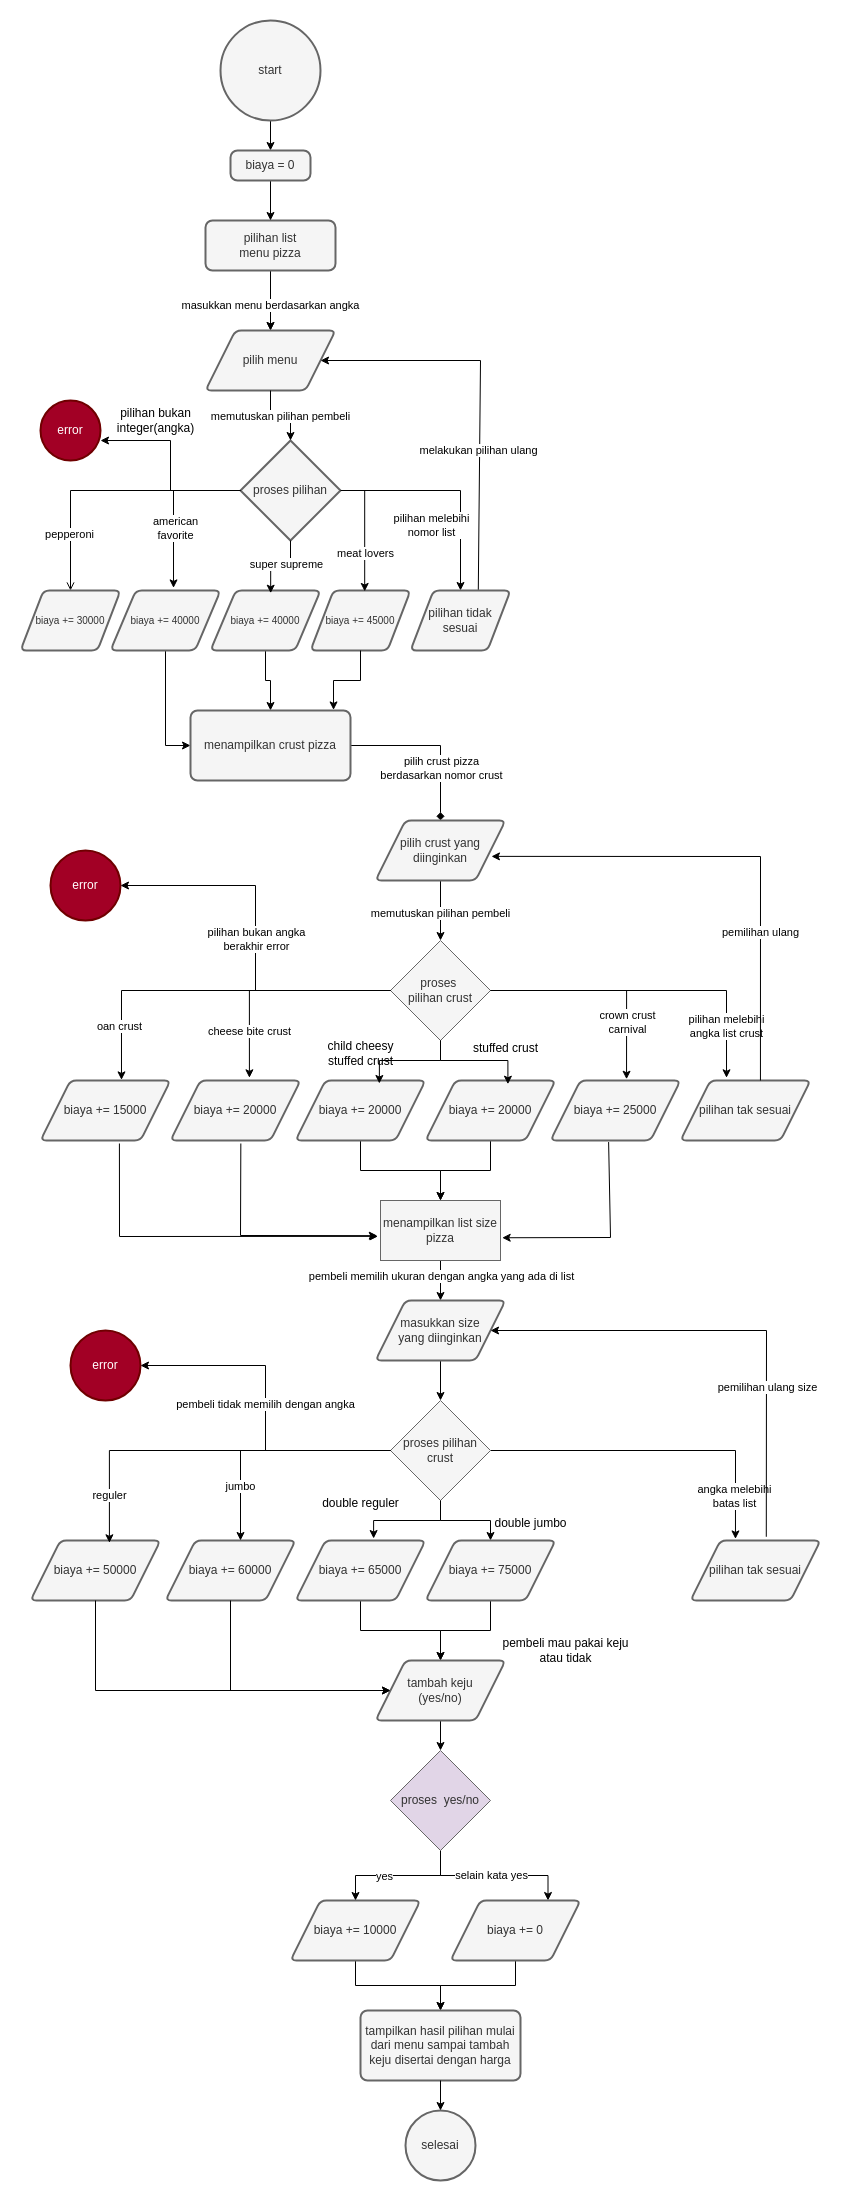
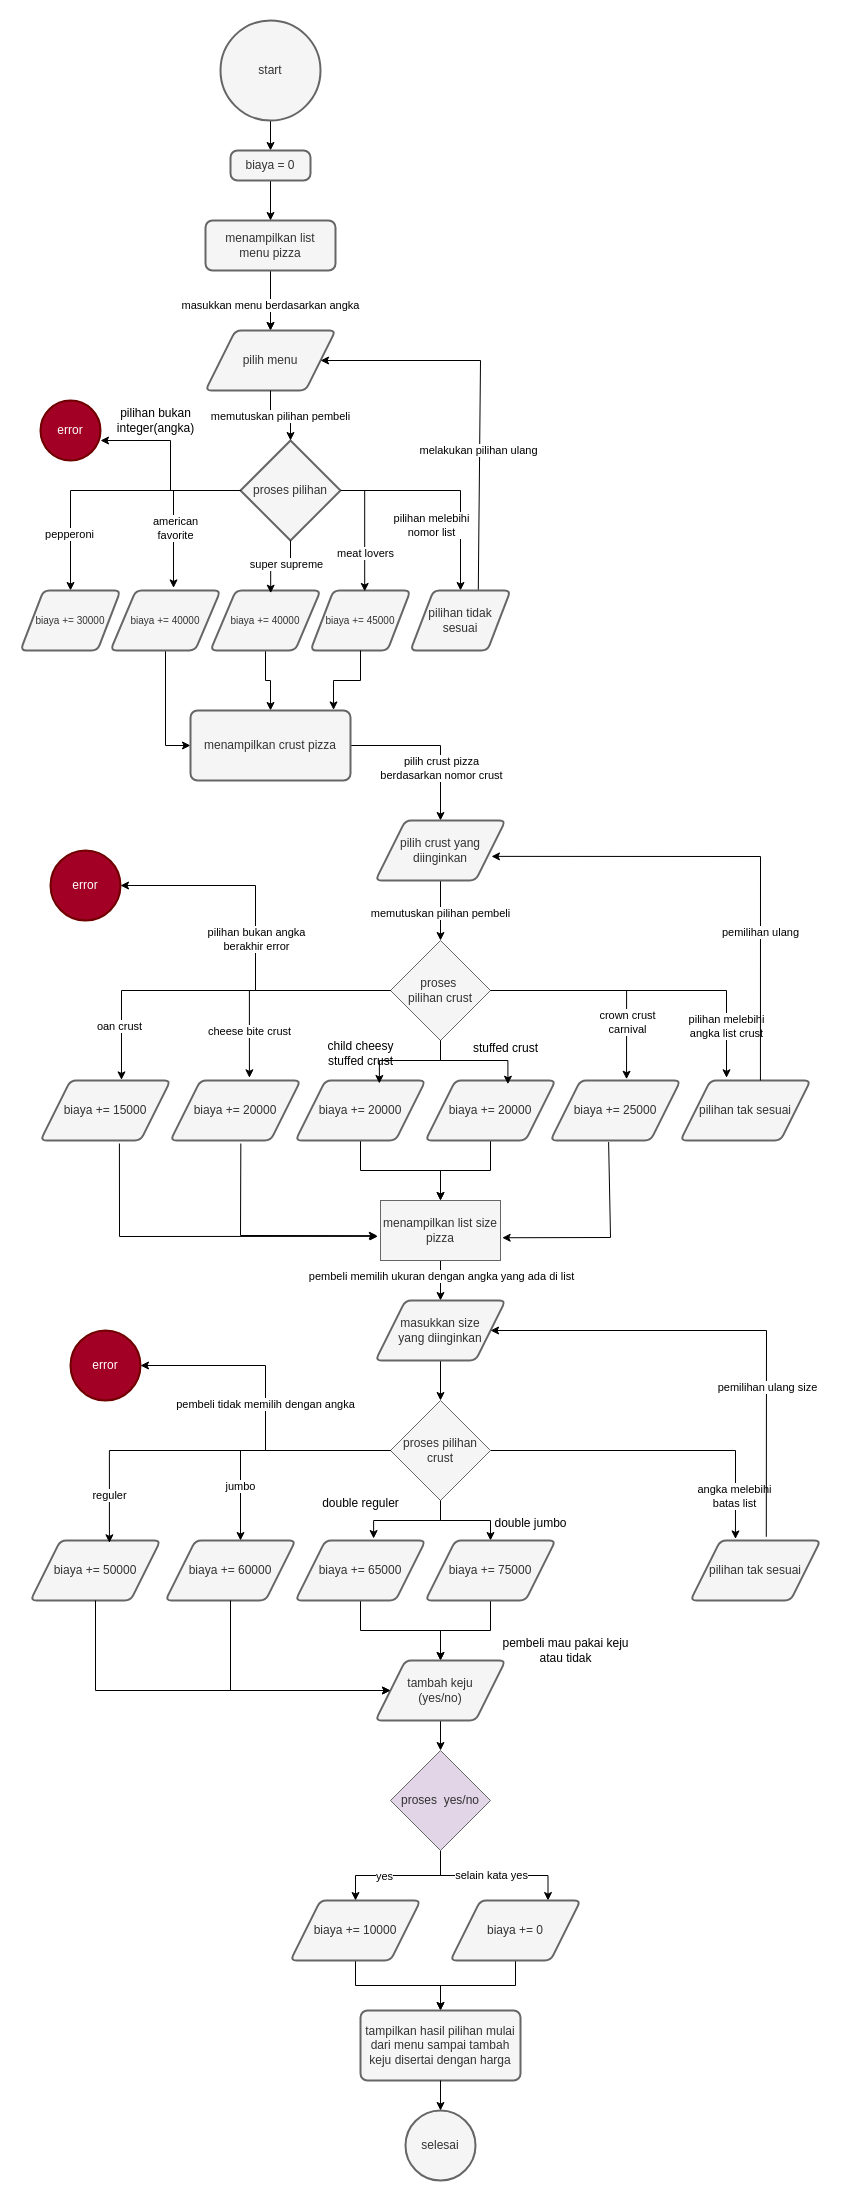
- <mxCell id="7" value="pilihan list&lt;div&gt;menu pizza&lt;/div&gt;" style="rounded=1;whiteSpace=wrap;html=1;absoluteArcSize=1;arcSize=14;strokeWidth=2;fillColor=#f5f5f5;fontColor=#333333;strokeColor=#666666;" vertex="1" parent="1"><mxGeometry x="205" y="220" width="130" height="50" as="geometry" /></mxCell>
+ <mxCell id="7" value="menampilkan list&lt;div&gt;menu pizza&lt;/div&gt;" style="rounded=1;whiteSpace=wrap;html=1;absoluteArcSize=1;arcSize=14;strokeWidth=2;fillColor=#f5f5f5;fontColor=#333333;strokeColor=#666666;" vertex="1" parent="1"><mxGeometry x="205" y="220" width="130" height="50" as="geometry" /></mxCell>
- <mxCell id="9" style="edgeStyle=orthogonalEdgeStyle;rounded=0;orthogonalLoop=1;jettySize=auto;html=1;endArrow=open;" edge="1" parent="1" source="13" target="16"><mxGeometry relative="1" as="geometry" /></mxCell>
+ <mxCell id="9" style="edgeStyle=orthogonalEdgeStyle;rounded=0;orthogonalLoop=1;jettySize=auto;html=1;" edge="1" parent="1" source="13" target="16"><mxGeometry relative="1" as="geometry" /></mxCell>
- <mxCell id="31" style="edgeStyle=orthogonalEdgeStyle;rounded=0;orthogonalLoop=1;jettySize=auto;html=1;entryX=0.5;entryY=0;entryDx=0;entryDy=0;endArrow=diamond;" edge="1" parent="1" source="33" target="37"><mxGeometry relative="1" as="geometry" /></mxCell>
+ <mxCell id="31" style="edgeStyle=orthogonalEdgeStyle;rounded=0;orthogonalLoop=1;jettySize=auto;html=1;entryX=0.5;entryY=0;entryDx=0;entryDy=0;" edge="1" parent="1" source="33" target="37"><mxGeometry relative="1" as="geometry" /></mxCell>
